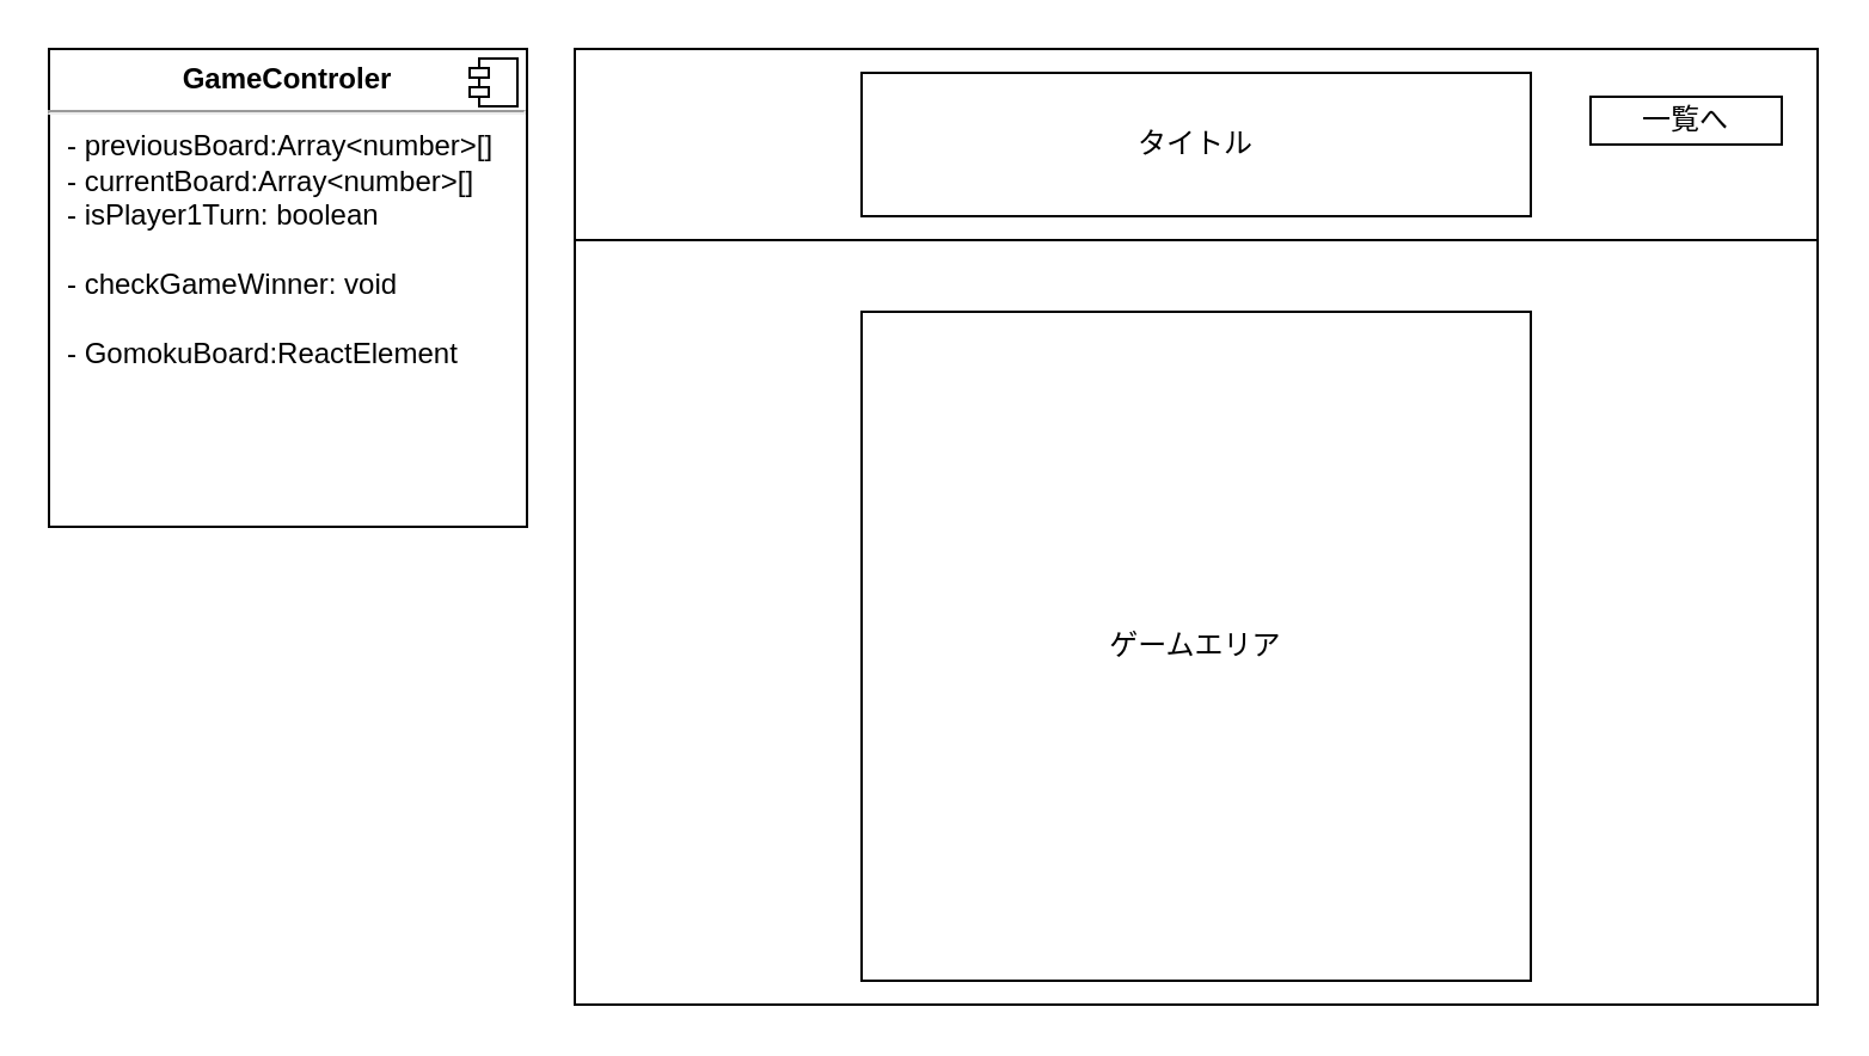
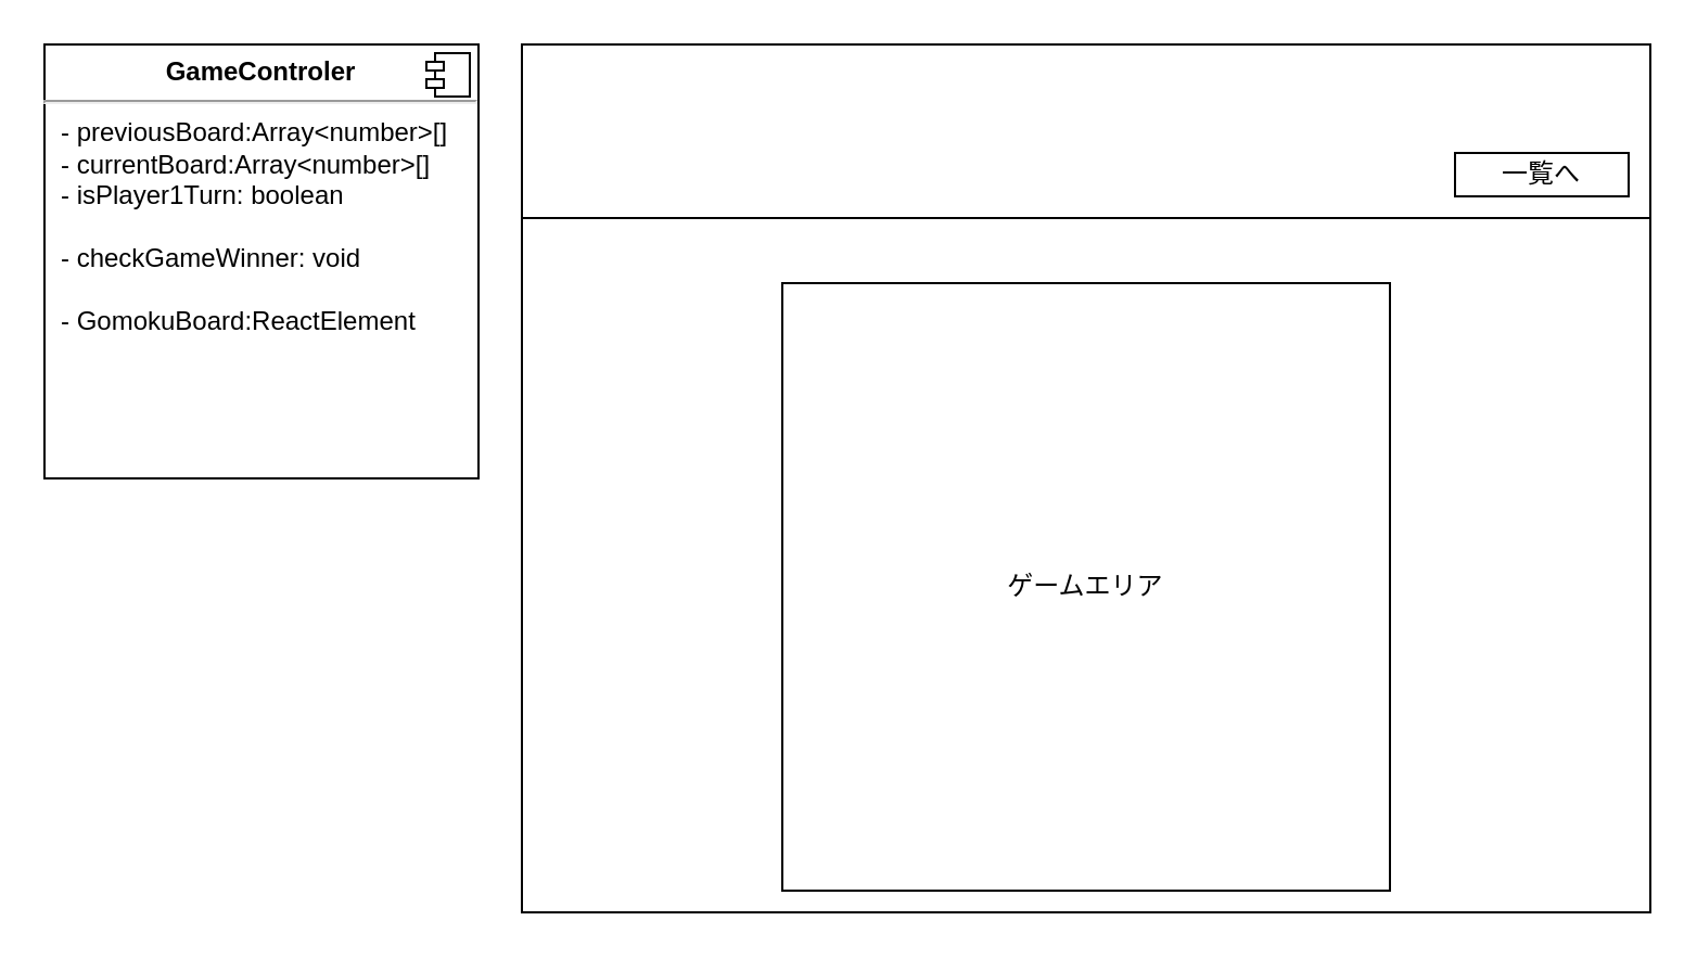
- <mxCell id="7" value="一覧へ" style="rounded=0;whiteSpace=wrap;html=1;" vertex="1" parent="1"><mxGeometry x="665" y="40" width="80" height="20" as="geometry" /></mxCell>
+ <mxCell id="7" value="一覧へ" style="rounded=0;whiteSpace=wrap;html=1;" vertex="1" parent="1"><mxGeometry x="670" y="70" width="80" height="20" as="geometry" /></mxCell>
- <mxCell id="8" value="タイトル" style="rounded=0;whiteSpace=wrap;html=1;" vertex="1" parent="1"><mxGeometry x="360" y="30" width="280" height="60" as="geometry" /></mxCell>
